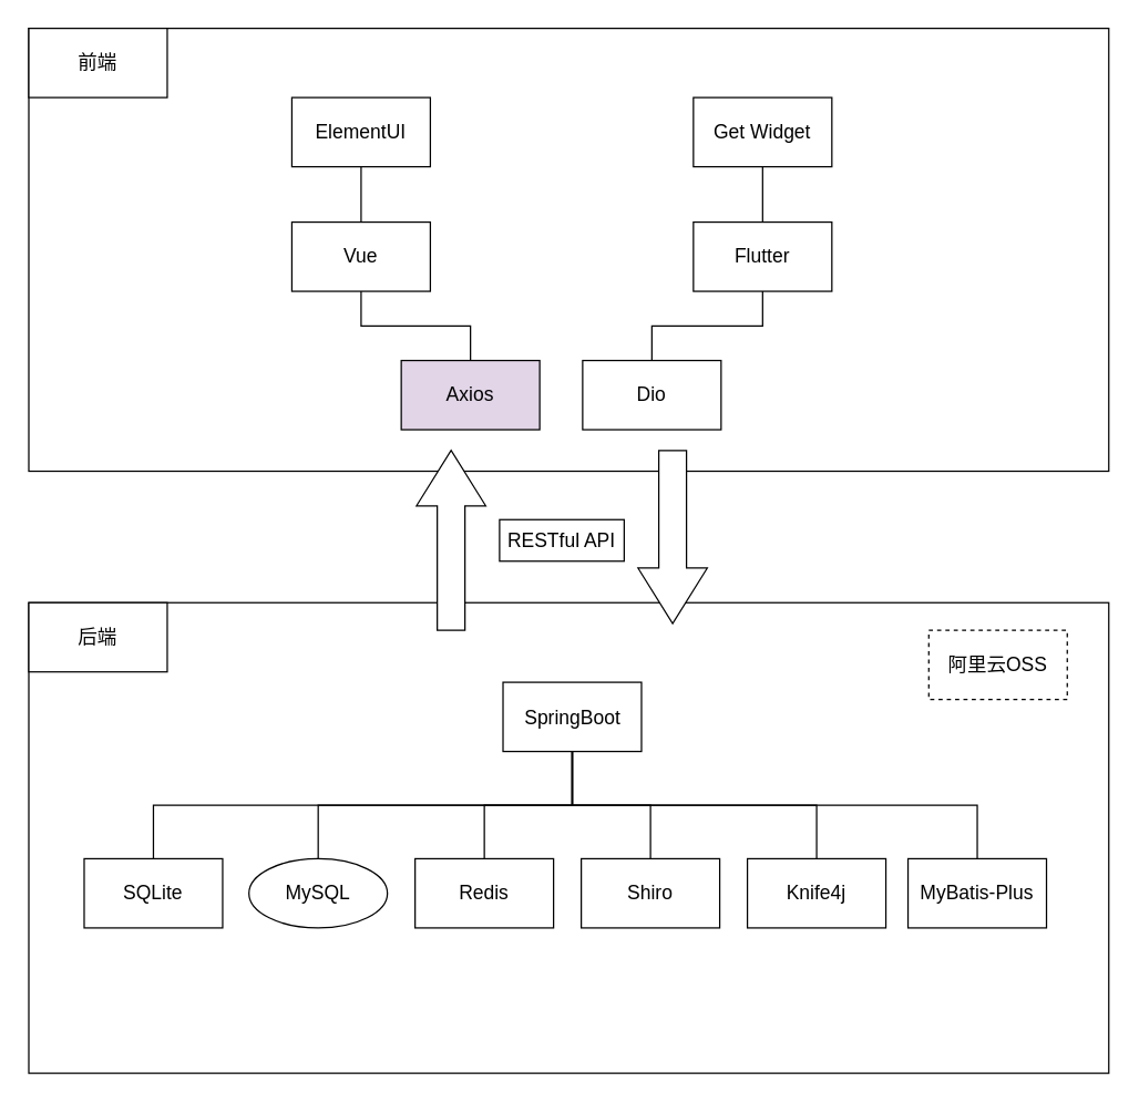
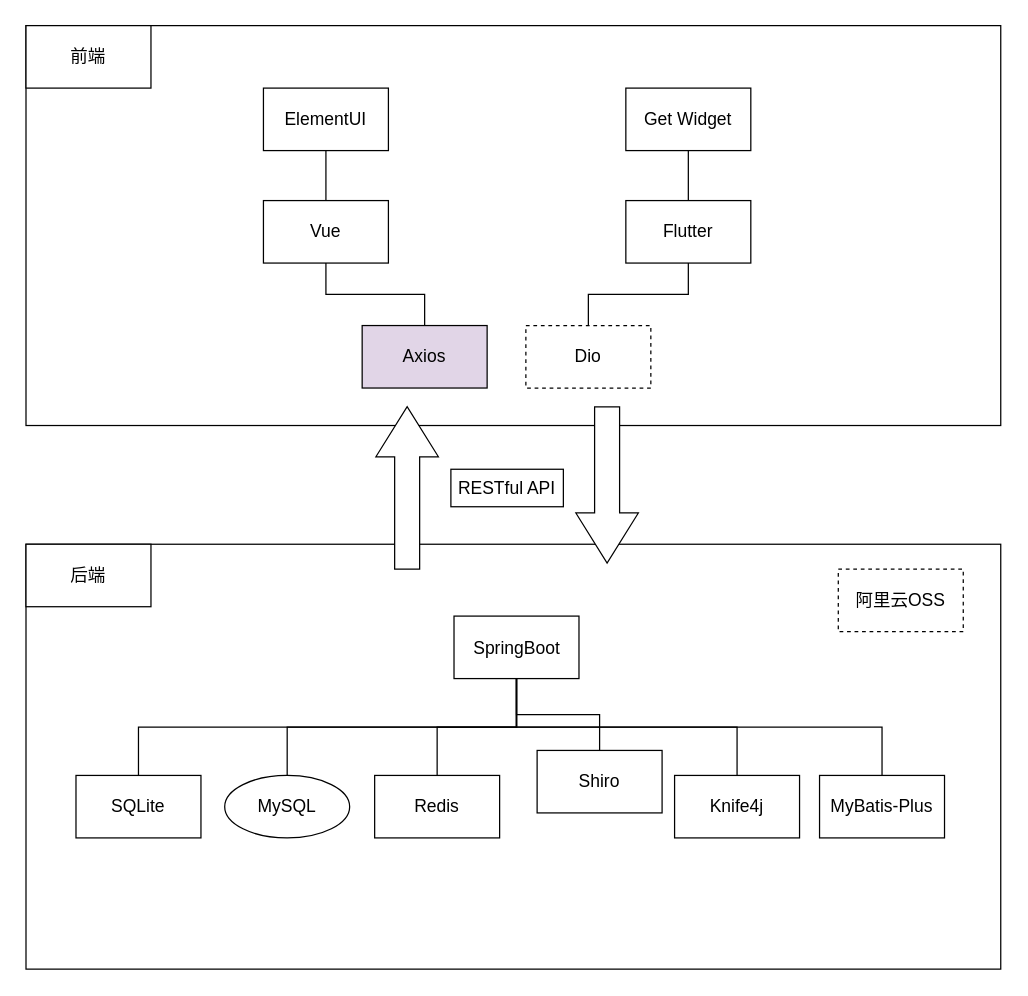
- <mxCell id="20" value="Dio" style="rounded=0;whiteSpace=wrap;html=1;fontSize=14;" parent="1" vertex="1"><mxGeometry x="420" y="260" width="100" height="50" as="geometry" /></mxCell>
+ <mxCell id="20" value="Dio" style="rounded=0;whiteSpace=wrap;html=1;fontSize=14;dashed=1;" parent="1" vertex="1"><mxGeometry x="420" y="260" width="100" height="50" as="geometry" /></mxCell>
- <mxCell id="17" value="Shiro" style="rounded=0;whiteSpace=wrap;html=1;fontSize=14;" parent="1" vertex="1"><mxGeometry x="419" y="620" width="100" height="50" as="geometry" /></mxCell>
+ <mxCell id="17" value="Shiro" style="rounded=0;whiteSpace=wrap;html=1;fontSize=14;" parent="1" vertex="1"><mxGeometry x="429" y="600" width="100" height="50" as="geometry" /></mxCell>
